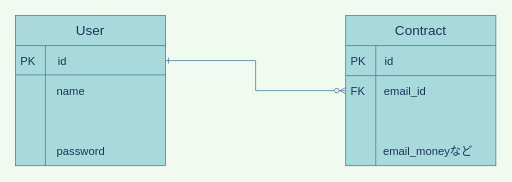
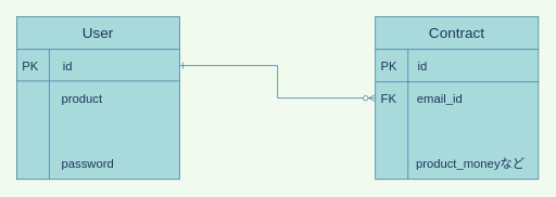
- <mxCell id="12" value="&lt;font style=&quot;font-size: 15px&quot;&gt;&amp;nbsp;　 　　name&lt;/font&gt;" style="text;html=1;strokeColor=none;fillColor=none;align=left;verticalAlign=middle;whiteSpace=wrap;rounded=0;fontColor=#1D3557;" vertex="1" parent="1"><mxGeometry x="20" y="100" width="200" height="40" as="geometry" /></mxCell>
+ <mxCell id="12" value="&lt;font style=&quot;font-size: 15px&quot;&gt;&amp;nbsp;　 　　product&lt;/font&gt;" style="text;html=1;strokeColor=none;fillColor=none;align=left;verticalAlign=middle;whiteSpace=wrap;rounded=0;fontColor=#1D3557;" vertex="1" parent="1"><mxGeometry x="20" y="100" width="200" height="40" as="geometry" /></mxCell>
- <mxCell id="16" value="&lt;div&gt;&lt;font style=&quot;font-size: 18px&quot;&gt;&amp;nbsp;　&lt;/font&gt;&lt;font style=&quot;font-size: 15px&quot;&gt;&amp;nbsp; &amp;nbsp; &amp;nbsp; email_moneyなど&lt;/font&gt;&lt;/div&gt;" style="text;html=1;strokeColor=none;fillColor=none;align=left;verticalAlign=middle;whiteSpace=wrap;rounded=0;fontColor=#1D3557;" vertex="1" parent="1"><mxGeometry x="460" y="180" width="200" height="40" as="geometry" /></mxCell>
+ <mxCell id="16" value="&lt;div&gt;&lt;font style=&quot;font-size: 18px&quot;&gt;&amp;nbsp;　&lt;/font&gt;&lt;font style=&quot;font-size: 15px&quot;&gt;&amp;nbsp; &amp;nbsp; &amp;nbsp; product_moneyなど&lt;/font&gt;&lt;/div&gt;" style="text;html=1;strokeColor=none;fillColor=none;align=left;verticalAlign=middle;whiteSpace=wrap;rounded=0;fontColor=#1D3557;" vertex="1" parent="1"><mxGeometry x="460" y="180" width="200" height="40" as="geometry" /></mxCell>
